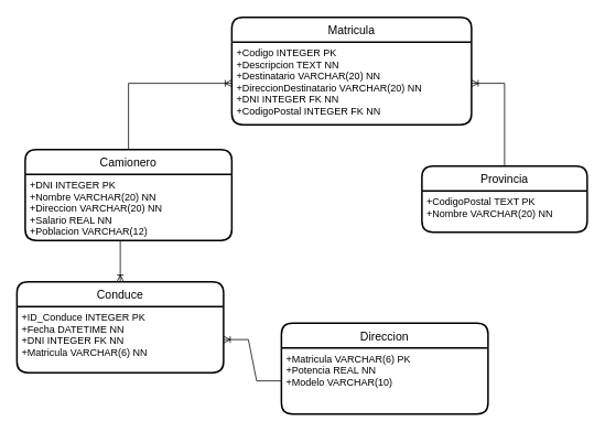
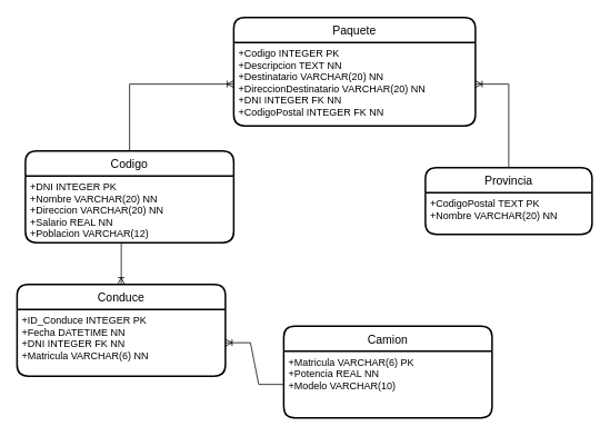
- <mxCell id="2" value="Matricula" style="swimlane;childLayout=stackLayout;horizontal=1;startSize=30;horizontalStack=0;rounded=1;fontSize=14;fontStyle=0;strokeWidth=2;resizeParent=0;resizeLast=1;shadow=0;dashed=0;align=center;" vertex="1" parent="1"><mxGeometry x="280" y="20" width="290" height="130" as="geometry" /></mxCell>
+ <mxCell id="2" value="Paquete" style="swimlane;childLayout=stackLayout;horizontal=1;startSize=30;horizontalStack=0;rounded=1;fontSize=14;fontStyle=0;strokeWidth=2;resizeParent=0;resizeLast=1;shadow=0;dashed=0;align=center;" vertex="1" parent="1"><mxGeometry x="280" y="20" width="290" height="130" as="geometry" /></mxCell>
- <mxCell id="4" value="Camionero" style="swimlane;childLayout=stackLayout;horizontal=1;startSize=30;horizontalStack=0;rounded=1;fontSize=14;fontStyle=0;strokeWidth=2;resizeParent=0;resizeLast=1;shadow=0;dashed=0;align=center;" vertex="1" parent="1"><mxGeometry x="30" y="180" width="250" height="110" as="geometry" /></mxCell>
+ <mxCell id="4" value="Codigo" style="swimlane;childLayout=stackLayout;horizontal=1;startSize=30;horizontalStack=0;rounded=1;fontSize=14;fontStyle=0;strokeWidth=2;resizeParent=0;resizeLast=1;shadow=0;dashed=0;align=center;" vertex="1" parent="1"><mxGeometry x="30" y="180" width="250" height="110" as="geometry" /></mxCell>
- <mxCell id="6" value="Direccion" style="swimlane;childLayout=stackLayout;horizontal=1;startSize=30;horizontalStack=0;rounded=1;fontSize=14;fontStyle=0;strokeWidth=2;resizeParent=0;resizeLast=1;shadow=0;dashed=0;align=center;" vertex="1" parent="1"><mxGeometry x="340" y="390" width="250" height="110" as="geometry" /></mxCell>
+ <mxCell id="6" value="Camion" style="swimlane;childLayout=stackLayout;horizontal=1;startSize=30;horizontalStack=0;rounded=1;fontSize=14;fontStyle=0;strokeWidth=2;resizeParent=0;resizeLast=1;shadow=0;dashed=0;align=center;" vertex="1" parent="1"><mxGeometry x="340" y="390" width="250" height="110" as="geometry" /></mxCell>
